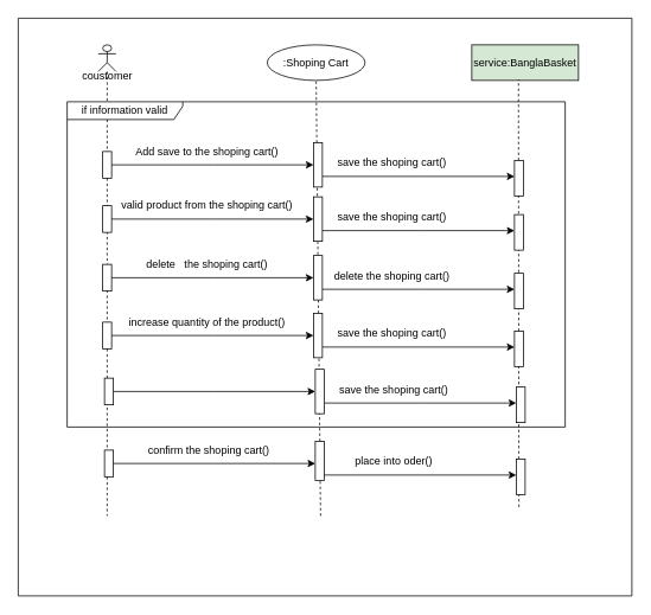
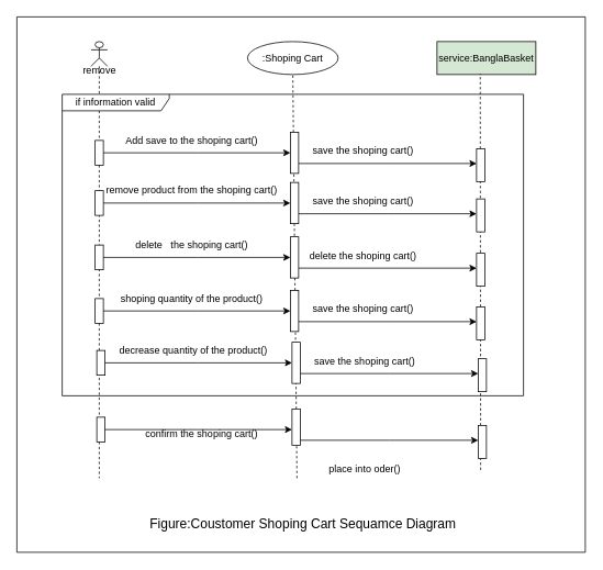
- <mxCell id="9" value="coustomer" style="text;html=1;align=center;verticalAlign=middle;resizable=0;points=[];autosize=1;strokeColor=none;fillColor=none;" parent="1" vertex="1"><mxGeometry x="80" y="70" width="80" height="30" as="geometry" /></mxCell>
+ <mxCell id="9" value="remove" style="text;html=1;align=center;verticalAlign=middle;resizable=0;points=[];autosize=1;strokeColor=none;fillColor=none;" parent="1" vertex="1"><mxGeometry x="80" y="70" width="80" height="30" as="geometry" /></mxCell>
- <mxCell id="20" value="valid product from the shoping cart()" style="text;html=1;align=center;verticalAlign=middle;resizable=0;points=[];autosize=1;strokeColor=none;fillColor=none;" parent="1" vertex="1"><mxGeometry x="117" y="216" width="230" height="30" as="geometry" /></mxCell>
+ <mxCell id="20" value="remove product from the shoping cart()" style="text;html=1;align=center;verticalAlign=middle;resizable=0;points=[];autosize=1;strokeColor=none;fillColor=none;" parent="1" vertex="1"><mxGeometry x="117" y="216" width="230" height="30" as="geometry" /></mxCell>
- <mxCell id="34" value="increase quantity of the product()" style="text;html=1;align=center;verticalAlign=middle;resizable=0;points=[];autosize=1;strokeColor=none;fillColor=none;" parent="1" vertex="1"><mxGeometry x="132" y="347" width="200" height="30" as="geometry" /></mxCell>
+ <mxCell id="34" value="shoping quantity of the product()" style="text;html=1;align=center;verticalAlign=middle;resizable=0;points=[];autosize=1;strokeColor=none;fillColor=none;" parent="1" vertex="1"><mxGeometry x="132" y="347" width="200" height="30" as="geometry" /></mxCell>
+ <mxCell id="41" value="decrease quantity of the product()" style="text;html=1;align=center;verticalAlign=middle;resizable=0;points=[];autosize=1;strokeColor=none;fillColor=none;" parent="1" vertex="1"><mxGeometry x="134" y="410" width="200" height="30" as="geometry" /></mxCell>
- <mxCell id="48" value="confirm the shoping cart()" style="text;html=1;align=center;verticalAlign=middle;resizable=0;points=[];autosize=1;strokeColor=none;fillColor=none;" parent="1" vertex="1"><mxGeometry x="154" y="491" width="160" height="30" as="geometry" /></mxCell>
+ <mxCell id="48" value="confirm the shoping cart()" style="text;html=1;align=center;verticalAlign=middle;resizable=0;points=[];autosize=1;strokeColor=none;fillColor=none;" parent="1" vertex="1"><mxGeometry x="164" y="511" width="160" height="30" as="geometry" /></mxCell>
- <mxCell id="50" value="place into oder()" style="text;html=1;align=center;verticalAlign=middle;resizable=0;points=[];autosize=1;strokeColor=none;fillColor=none;" parent="1" vertex="1"><mxGeometry x="387" y="504" width="110" height="30" as="geometry" /></mxCell>
+ <mxCell id="50" value="place into oder()" style="text;html=1;align=center;verticalAlign=middle;resizable=0;points=[];autosize=1;strokeColor=none;fillColor=none;" parent="1" vertex="1"><mxGeometry x="387" y="554" width="110" height="30" as="geometry" /></mxCell>
+ <mxCell id="51" value="&lt;font style=&quot;font-size: 16px;&quot;&gt;Figure:Coustomer Shoping Cart Sequamce Diagram&lt;/font&gt;" style="text;html=1;align=center;verticalAlign=middle;resizable=0;points=[];autosize=1;strokeColor=none;fillColor=none;" parent="1" vertex="1"><mxGeometry x="167" y="620" width="400" height="30" as="geometry" /></mxCell>
